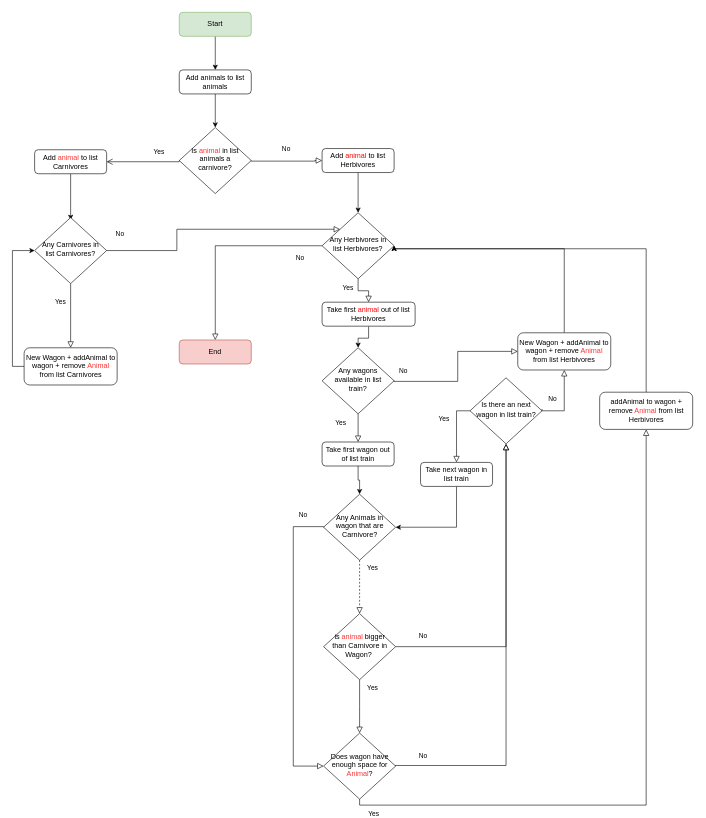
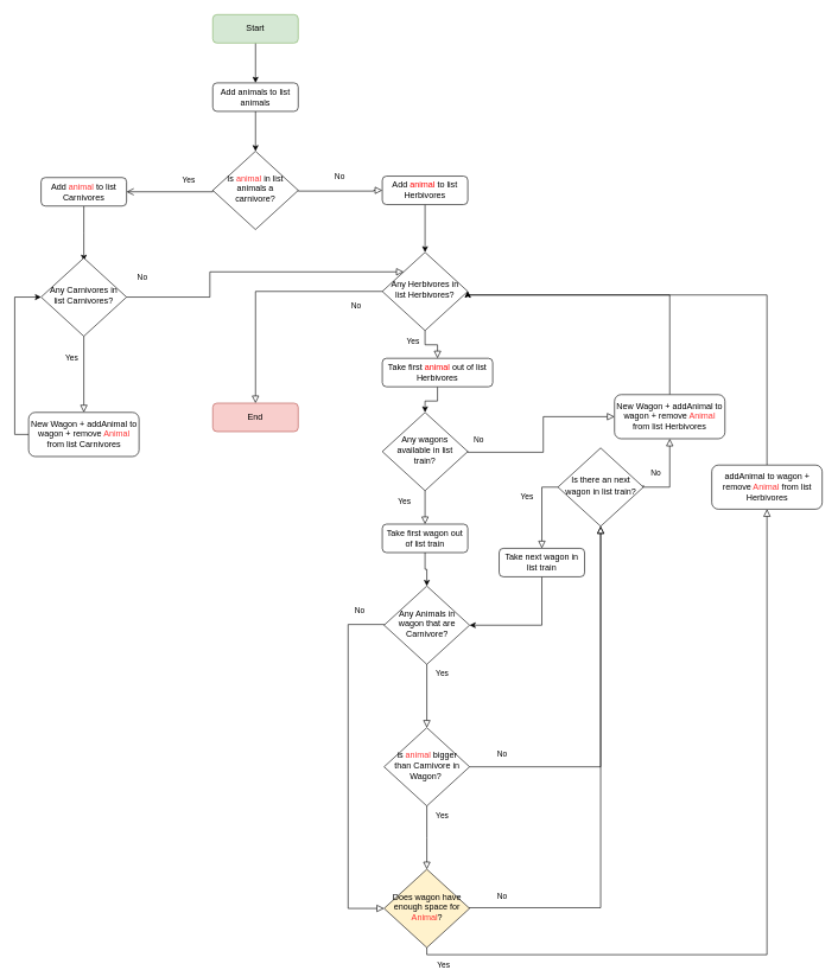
- <mxCell id="14" value="Yes" style="rounded=0;html=1;jettySize=auto;orthogonalLoop=1;fontSize=11;endArrow=block;endFill=0;endSize=8;strokeWidth=1;shadow=0;labelBackgroundColor=none;edgeStyle=orthogonalEdgeStyle;exitX=0.5;exitY=1;exitDx=0;exitDy=0;dashed=1;" parent="1" source="13" target="15" edge="1"><mxGeometry x="-0.705" y="21" relative="1" as="geometry"><mxPoint as="offset" /><mxPoint x="612.5" y="968" as="sourcePoint" /><mxPoint x="598.5" y="1021" as="targetPoint" /><Array as="points" /></mxGeometry></mxCell>
+ <mxCell id="14" value="Yes" style="rounded=0;html=1;jettySize=auto;orthogonalLoop=1;fontSize=11;endArrow=block;endFill=0;endSize=8;strokeWidth=1;shadow=0;labelBackgroundColor=none;edgeStyle=orthogonalEdgeStyle;exitX=0.5;exitY=1;exitDx=0;exitDy=0;" parent="1" source="13" target="15" edge="1"><mxGeometry x="-0.705" y="21" relative="1" as="geometry"><mxPoint as="offset" /><mxPoint x="612.5" y="968" as="sourcePoint" /><mxPoint x="598.5" y="1021" as="targetPoint" /><Array as="points" /></mxGeometry></mxCell>
- <mxCell id="18" value="Does wagon have enough space for &lt;font color=&quot;#ff3333&quot;&gt;Animal&lt;/font&gt;?" style="rhombus;whiteSpace=wrap;html=1;shadow=0;fontFamily=Helvetica;fontSize=12;align=center;strokeWidth=1;spacing=6;spacingTop=-4;" parent="1" vertex="1"><mxGeometry x="538.5" y="1221" width="120" height="110" as="geometry" /></mxCell>
+ <mxCell id="18" value="Does wagon have enough space for &lt;font color=&quot;#ff3333&quot;&gt;Animal&lt;/font&gt;?" style="rhombus;whiteSpace=wrap;html=1;shadow=0;fontFamily=Helvetica;fontSize=12;align=center;strokeWidth=1;spacing=6;spacingTop=-4;fillColor=#fff2cc;" parent="1" vertex="1"><mxGeometry x="538.5" y="1221" width="120" height="110" as="geometry" /></mxCell>
